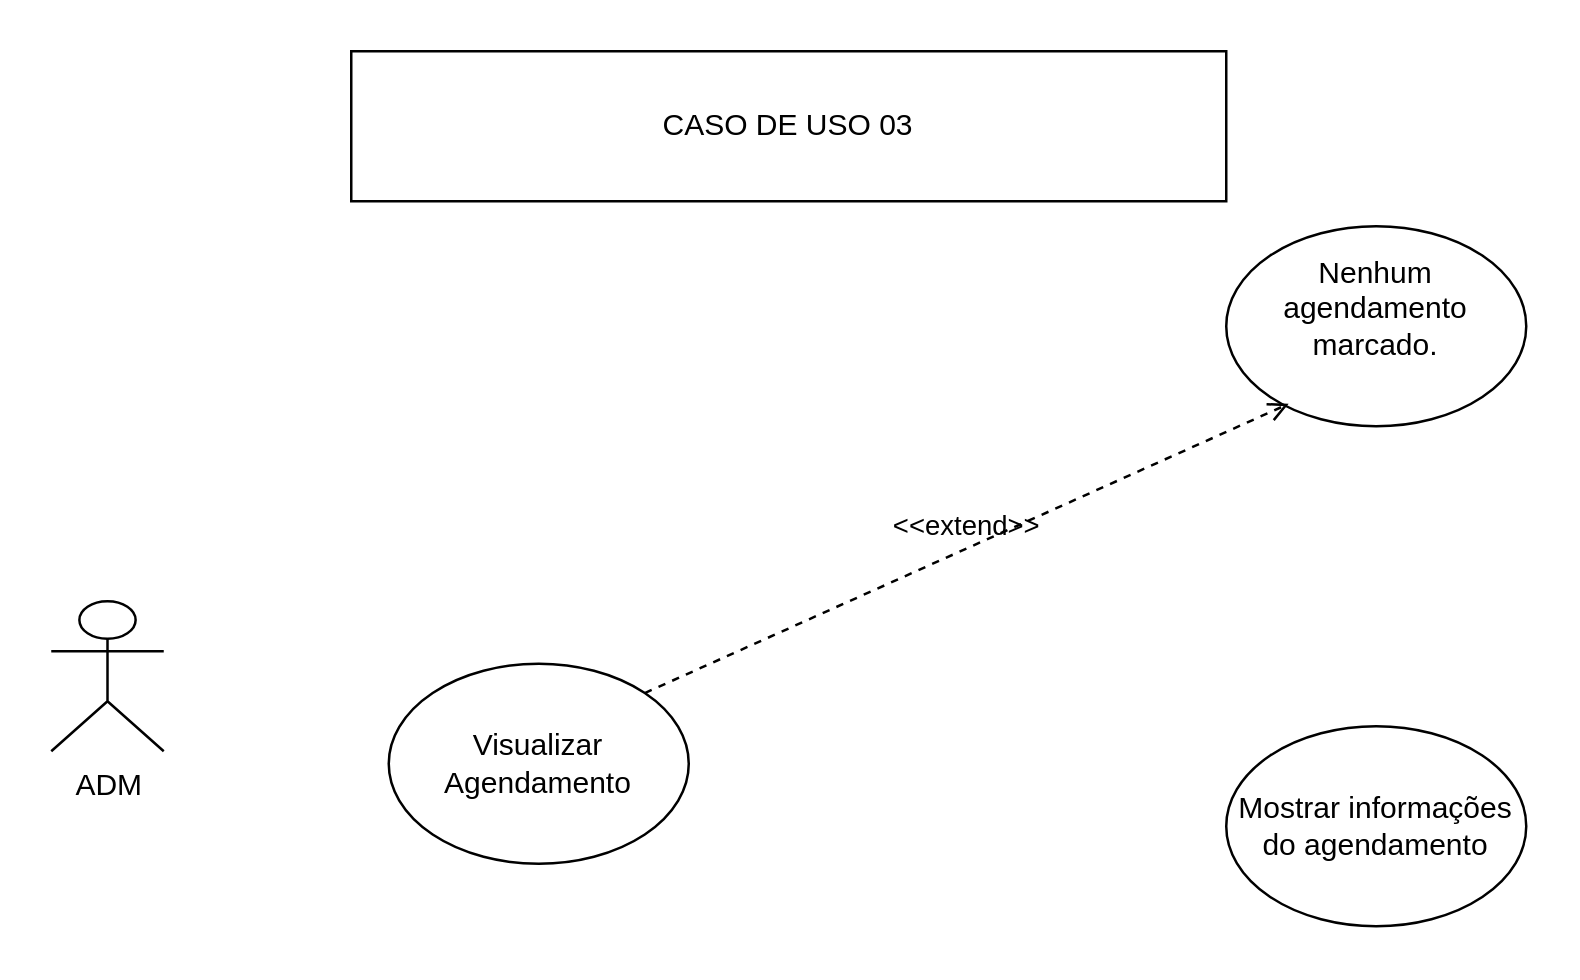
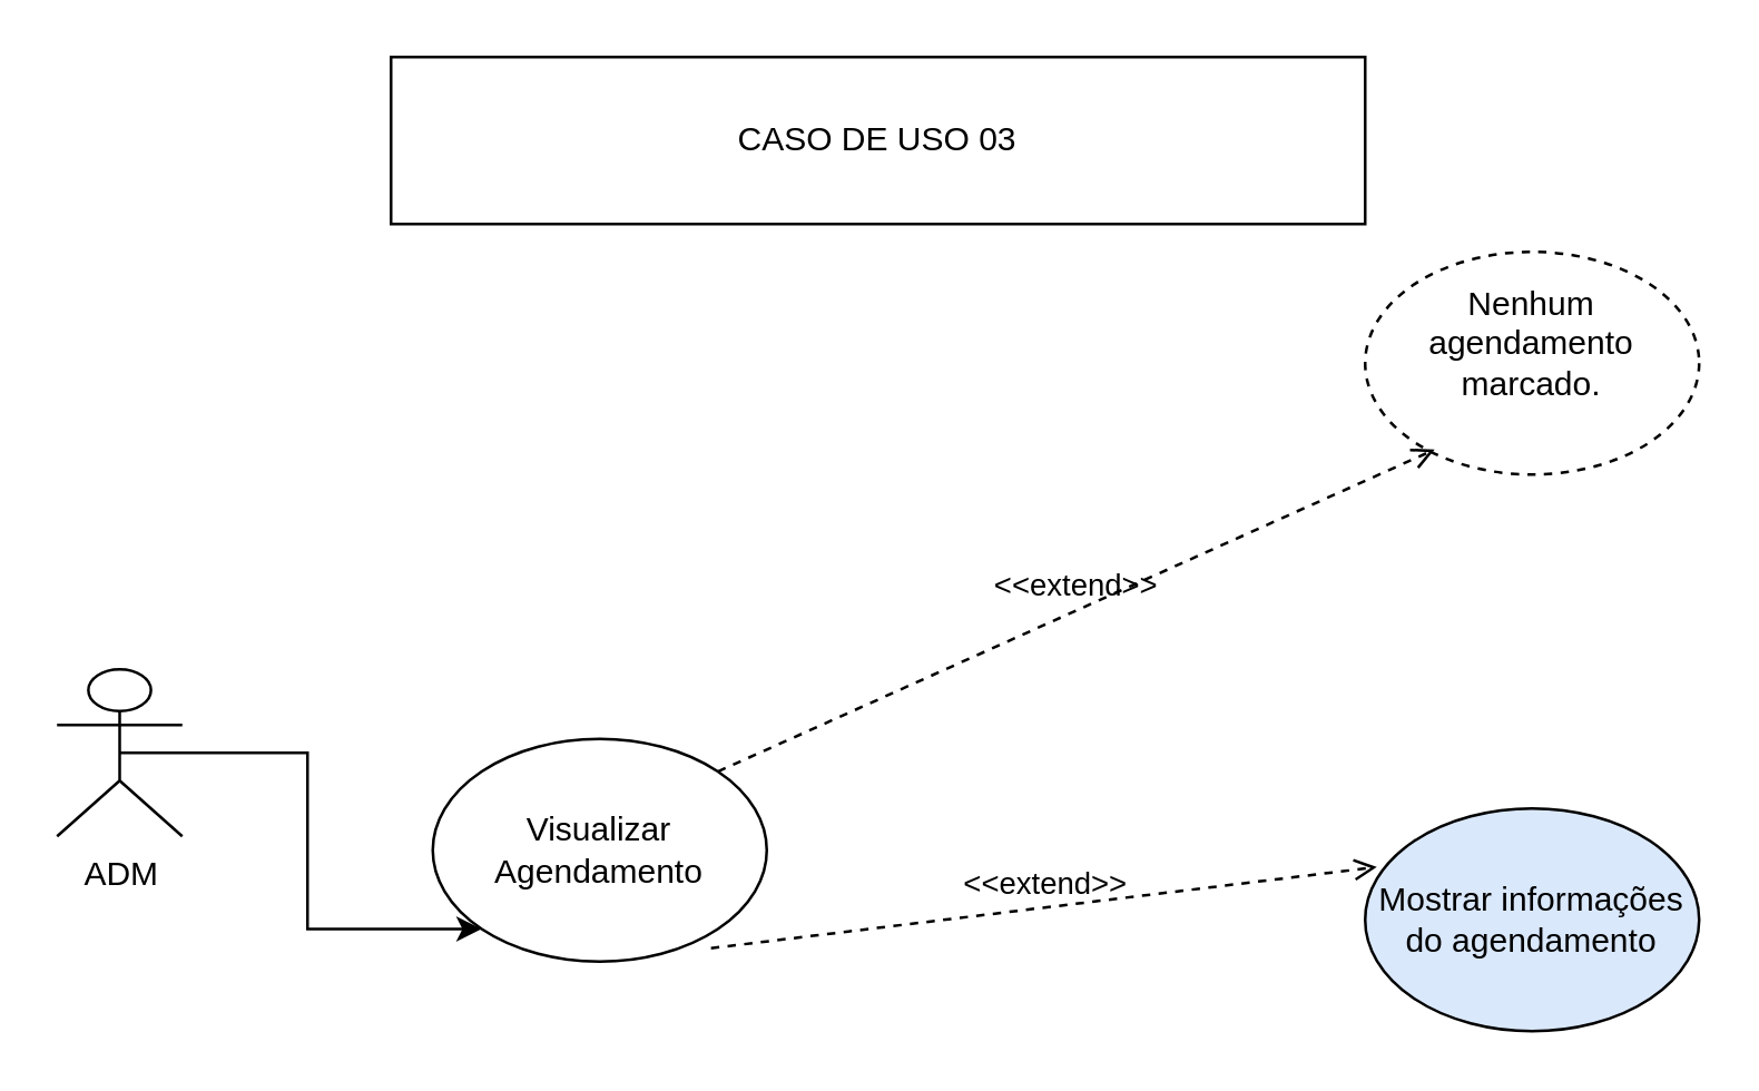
- <mxCell id="7" value="Nenhum agendamento marcado.&lt;div&gt;&lt;br&gt;&lt;/div&gt;" style="ellipse;whiteSpace=wrap;html=1;" vertex="1" parent="1"><mxGeometry x="490" y="90" width="120" height="80" as="geometry" /></mxCell>
+ <mxCell id="7" value="Nenhum agendamento marcado.&lt;div&gt;&lt;br&gt;&lt;/div&gt;" style="ellipse;whiteSpace=wrap;html=1;dashed=1;" vertex="1" parent="1"><mxGeometry x="490" y="90" width="120" height="80" as="geometry" /></mxCell>
+ <mxCell id="4" style="edgeStyle=orthogonalEdgeStyle;rounded=0;orthogonalLoop=1;jettySize=auto;html=1;entryX=0;entryY=1;entryDx=0;entryDy=0;exitX=0.5;exitY=0.5;exitDx=0;exitDy=0;exitPerimeter=0;" edge="1" parent="1" source="2" target="3"><mxGeometry relative="1" as="geometry"><mxPoint x="-20" y="274" as="sourcePoint" /><mxPoint x="213.24" y="270" as="targetPoint" /></mxGeometry></mxCell>
+ <mxCell id="5" value="&amp;lt;&amp;lt;extend&amp;gt;&amp;gt;" style="html=1;verticalAlign=bottom;labelBackgroundColor=none;endArrow=open;endFill=0;dashed=1;rounded=0;exitX=0.833;exitY=0.94;exitDx=0;exitDy=0;exitPerimeter=0;entryX=0.035;entryY=0.263;entryDx=0;entryDy=0;entryPerimeter=0;" edge="1" parent="1" source="3" target="6"><mxGeometry width="160" relative="1" as="geometry"><mxPoint x="370" y="310" as="sourcePoint" /><mxPoint x="530" y="310" as="targetPoint" /><mxPoint as="offset" /></mxGeometry></mxCell>
- <mxCell id="6" value="Mostrar informações do agendamento" style="ellipse;whiteSpace=wrap;html=1;" vertex="1" parent="1"><mxGeometry x="490" y="290" width="120" height="80" as="geometry" /></mxCell>
+ <mxCell id="6" value="Mostrar informações do agendamento" style="ellipse;whiteSpace=wrap;html=1;fillColor=#dae8fc;" vertex="1" parent="1"><mxGeometry x="490" y="290" width="120" height="80" as="geometry" /></mxCell>
